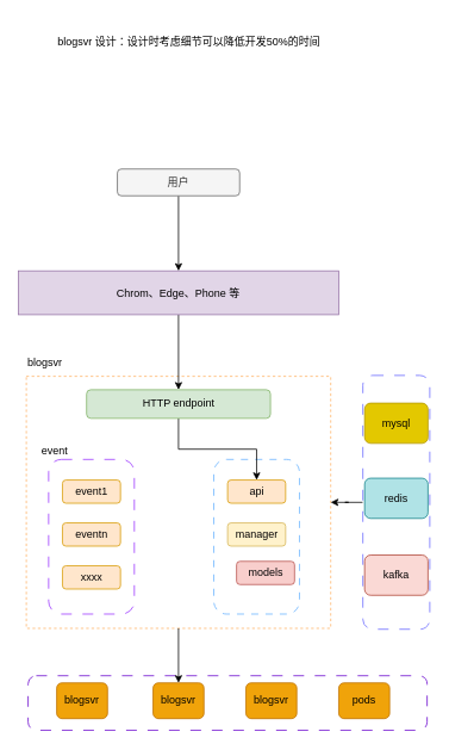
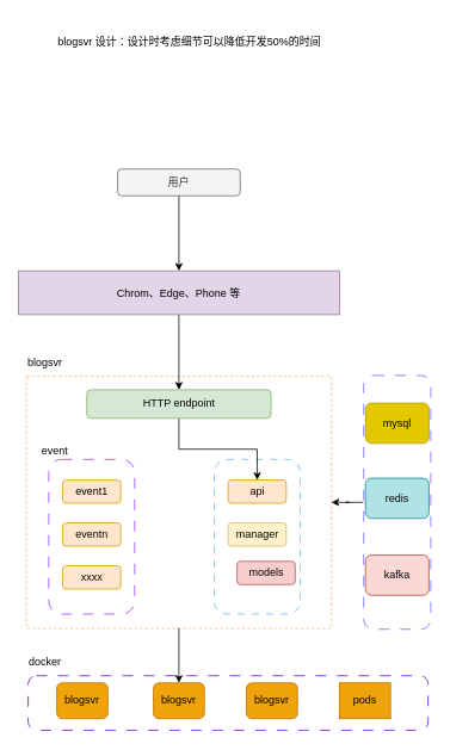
+ <mxCell id="19" value="docker" style="text;html=1;strokeColor=none;fillColor=none;align=center;verticalAlign=middle;whiteSpace=wrap;rounded=0;" vertex="1" parent="1"><mxGeometry x="20" y="725" width="60" height="30" as="geometry" /></mxCell>
- <mxCell id="31" value="pods" style="rounded=1;whiteSpace=wrap;html=1;fillColor=#f0a30a;fontColor=#000000;strokeColor=#BD7000;" vertex="1" parent="1"><mxGeometry x="379" y="763" width="57" height="40" as="geometry" /></mxCell>
+ <mxCell id="31" value="pods" style="whiteSpace=wrap;html=1;fillColor=#f0a30a;fontColor=#000000;strokeColor=#BD7000;rounded=0;" vertex="1" parent="1"><mxGeometry x="379" y="763" width="57" height="40" as="geometry" /></mxCell>
